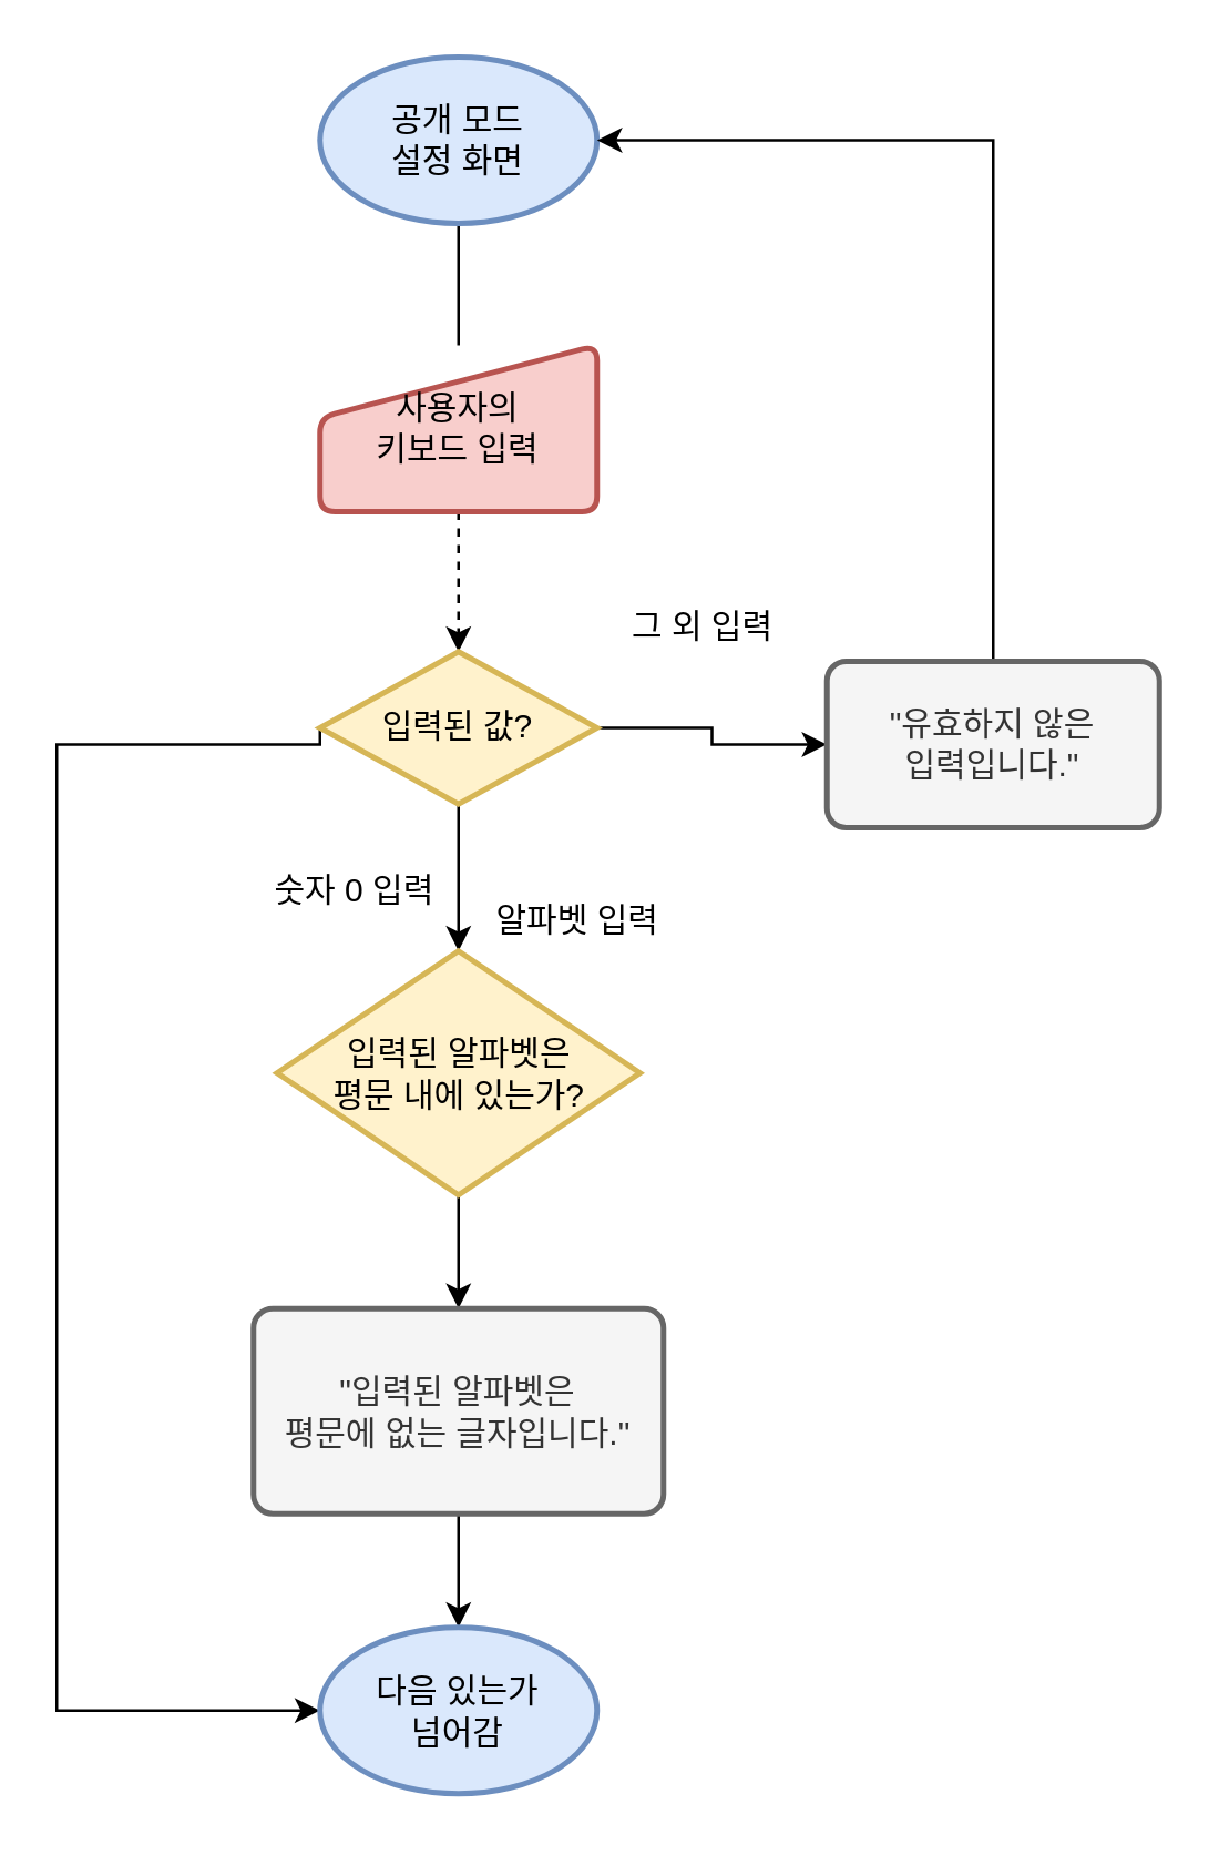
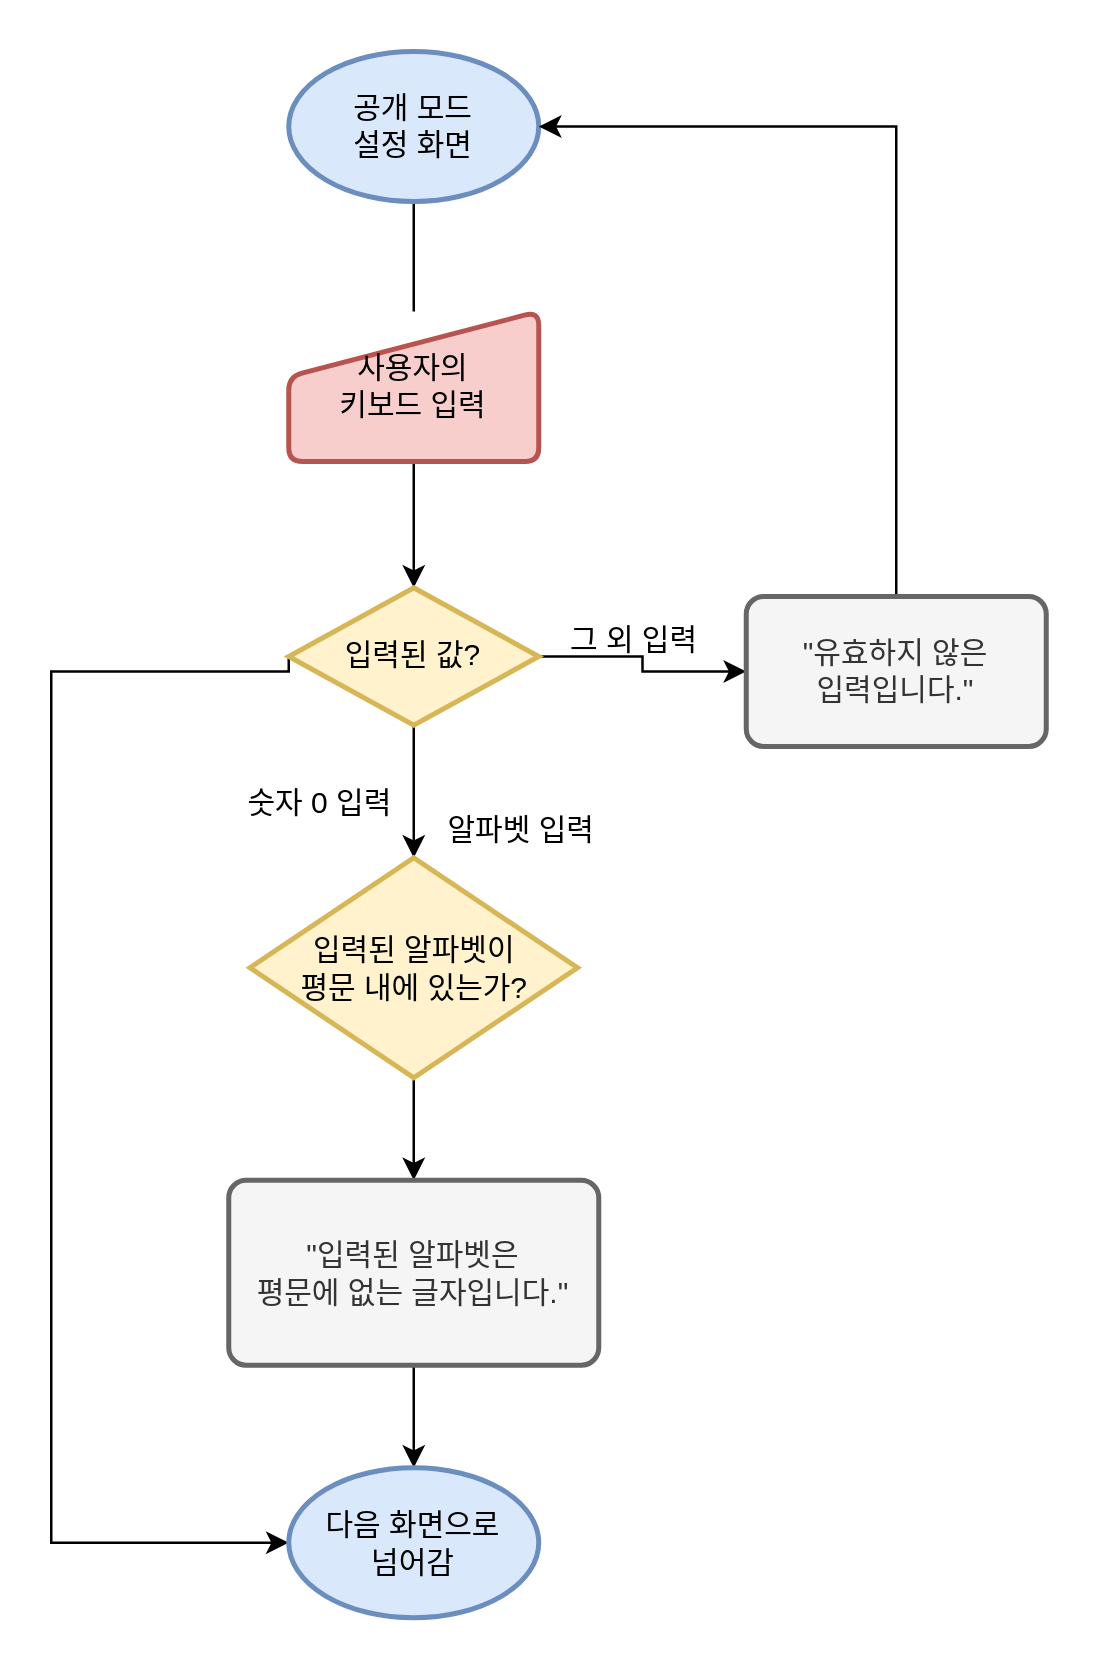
- <mxCell id="4" style="edgeStyle=orthogonalEdgeStyle;rounded=0;orthogonalLoop=1;jettySize=auto;html=1;exitX=0.5;exitY=1;exitDx=0;exitDy=0;entryX=0.5;entryY=0;entryDx=0;entryDy=0;entryPerimeter=0;dashed=1;" edge="1" parent="1" source="5" target="9"><mxGeometry relative="1" as="geometry" /></mxCell>
+ <mxCell id="4" style="edgeStyle=orthogonalEdgeStyle;rounded=0;orthogonalLoop=1;jettySize=auto;html=1;exitX=0.5;exitY=1;exitDx=0;exitDy=0;entryX=0.5;entryY=0;entryDx=0;entryDy=0;entryPerimeter=0;" edge="1" parent="1" source="5" target="9"><mxGeometry relative="1" as="geometry" /></mxCell>
- <mxCell id="17" value="그 외 입력" style="text;html=1;resizable=0;points=[];autosize=1;align=left;verticalAlign=top;spacingTop=-4;" vertex="1" parent="1"><mxGeometry x="226" y="216" width="65" height="14" as="geometry" /></mxCell>
+ <mxCell id="17" value="그 외 입력" style="text;html=1;resizable=0;points=[];autosize=1;align=left;verticalAlign=top;spacingTop=-4;" vertex="1" parent="1"><mxGeometry x="226" y="246" width="65" height="14" as="geometry" /></mxCell>
- <mxCell id="11" value="입력된 알파벳은&lt;br&gt;평문 내에 있는가?" style="strokeWidth=2;html=1;shape=mxgraph.flowchart.decision;whiteSpace=wrap;fillColor=#fff2cc;strokeColor=#d6b656;" vertex="1" parent="1"><mxGeometry x="99.5" y="342.5" width="131" height="88" as="geometry" /></mxCell>
+ <mxCell id="11" value="입력된 알파벳이&lt;br&gt;평문 내에 있는가?" style="strokeWidth=2;html=1;shape=mxgraph.flowchart.decision;whiteSpace=wrap;fillColor=#fff2cc;strokeColor=#d6b656;" vertex="1" parent="1"><mxGeometry x="99.5" y="342.5" width="131" height="88" as="geometry" /></mxCell>
- <mxCell id="18" value="다음 있는가&lt;br&gt;넘어감" style="strokeWidth=2;html=1;shape=mxgraph.flowchart.start_1;whiteSpace=wrap;fillColor=#dae8fc;strokeColor=#6c8ebf;" vertex="1" parent="1"><mxGeometry x="115" y="586.5" width="100" height="60" as="geometry" /></mxCell>
+ <mxCell id="18" value="다음 화면으로&lt;br&gt;넘어감" style="strokeWidth=2;html=1;shape=mxgraph.flowchart.start_1;whiteSpace=wrap;fillColor=#dae8fc;strokeColor=#6c8ebf;" vertex="1" parent="1"><mxGeometry x="115" y="586.5" width="100" height="60" as="geometry" /></mxCell>
